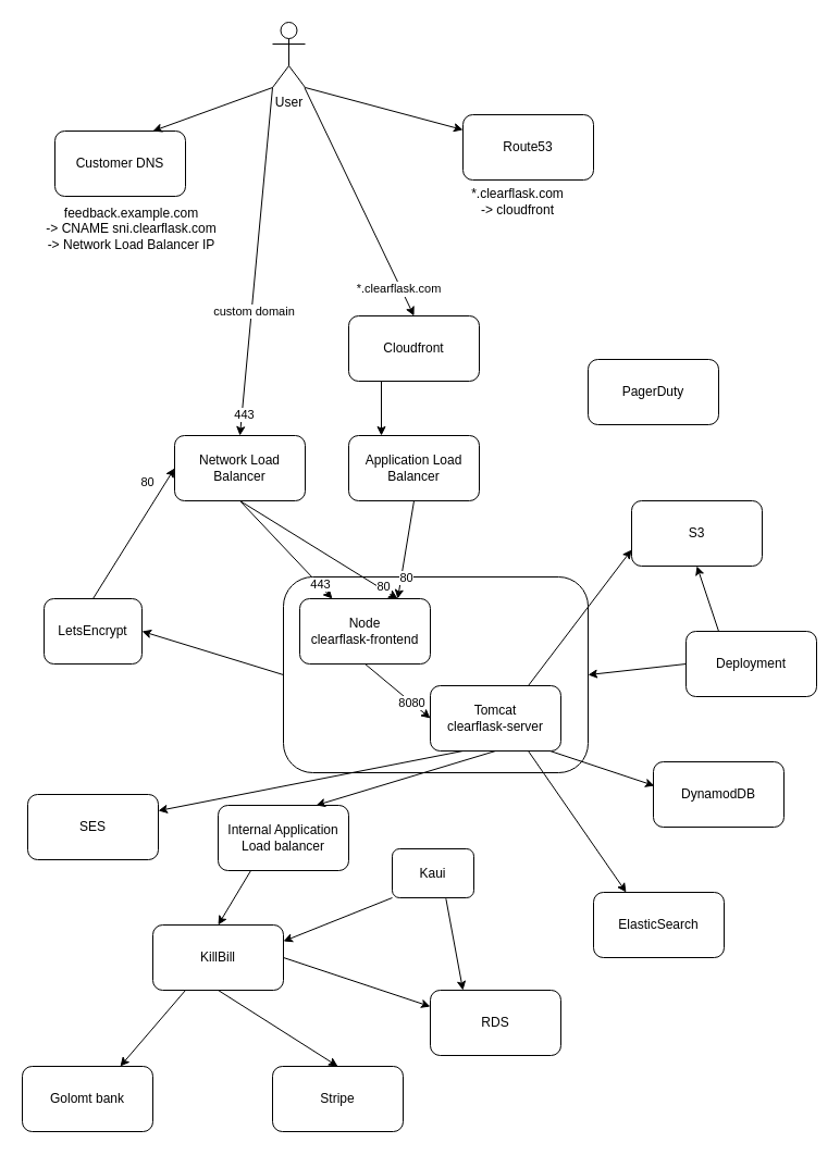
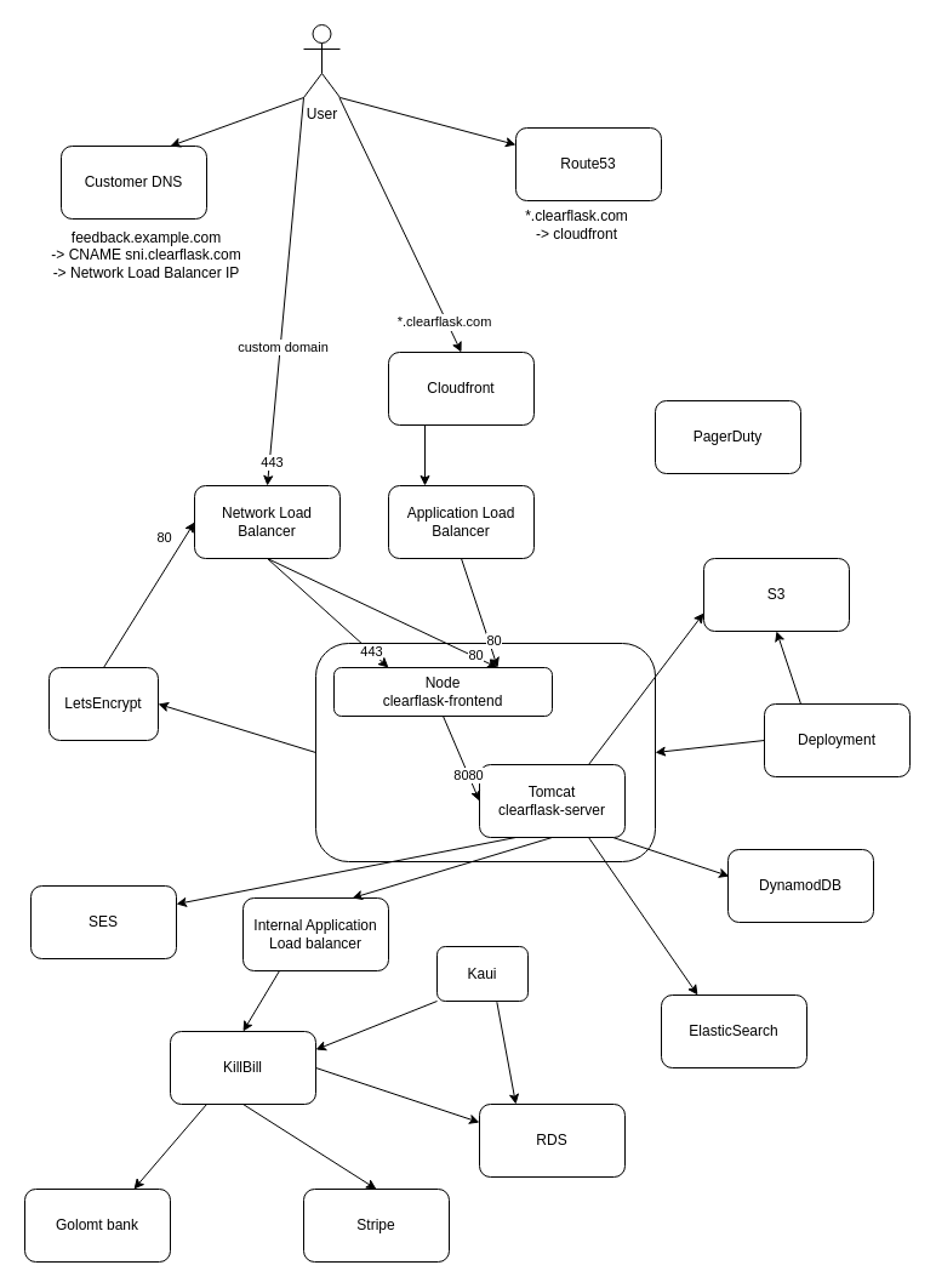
- <mxCell id="54" value="&lt;div&gt;Node&lt;/div&gt;&lt;div&gt;clearflask-frontend&lt;br&gt;&lt;/div&gt;" style="rounded=1;whiteSpace=wrap;html=1;" parent="1" vertex="1"><mxGeometry x="275" y="550" width="120" height="60" as="geometry" /></mxCell>
+ <mxCell id="54" value="&lt;div&gt;Node&lt;/div&gt;&lt;div&gt;clearflask-frontend&lt;br&gt;&lt;/div&gt;" style="rounded=1;whiteSpace=wrap;html=1;" parent="1" vertex="1"><mxGeometry x="275" y="550" width="180" height="40" as="geometry" /></mxCell>
